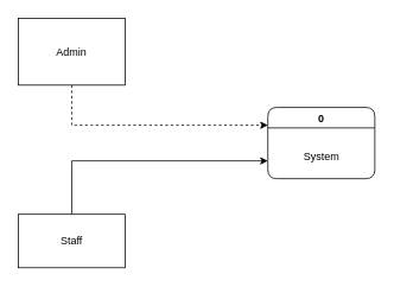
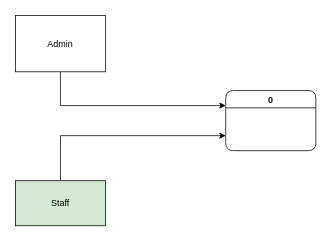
- <mxCell id="4" style="edgeStyle=orthogonalEdgeStyle;rounded=0;orthogonalLoop=1;jettySize=auto;html=1;exitX=0.5;exitY=1;exitDx=0;exitDy=0;entryX=0;entryY=0.25;entryDx=0;entryDy=0;dashed=1;" edge="1" parent="1" source="5" target="2"><mxGeometry relative="1" as="geometry" /></mxCell>
+ <mxCell id="4" style="edgeStyle=orthogonalEdgeStyle;rounded=0;orthogonalLoop=1;jettySize=auto;html=1;exitX=0.5;exitY=1;exitDx=0;exitDy=0;entryX=0;entryY=0.25;entryDx=0;entryDy=0;" edge="1" parent="1" source="5" target="2"><mxGeometry relative="1" as="geometry" /></mxCell>
- <mxCell id="3" value="System" style="text;html=1;align=center;verticalAlign=middle;resizable=0;points=[];autosize=1;strokeColor=none;fillColor=none;" vertex="1" parent="2"><mxGeometry x="30" y="40" width="60" height="30" as="geometry" /></mxCell>
- <mxCell id="7" value="Staff" style="rounded=0;whiteSpace=wrap;html=1;" vertex="1" parent="1"><mxGeometry x="20" y="240" width="120" height="60" as="geometry" /></mxCell>
+ <mxCell id="7" value="Staff" style="rounded=0;whiteSpace=wrap;html=1;fillColor=#d5e8d4;" vertex="1" parent="1"><mxGeometry x="20" y="240" width="120" height="60" as="geometry" /></mxCell>
